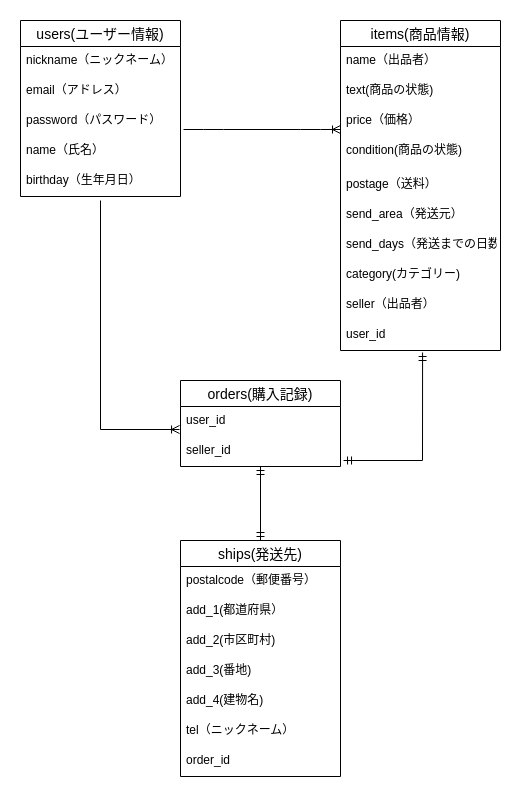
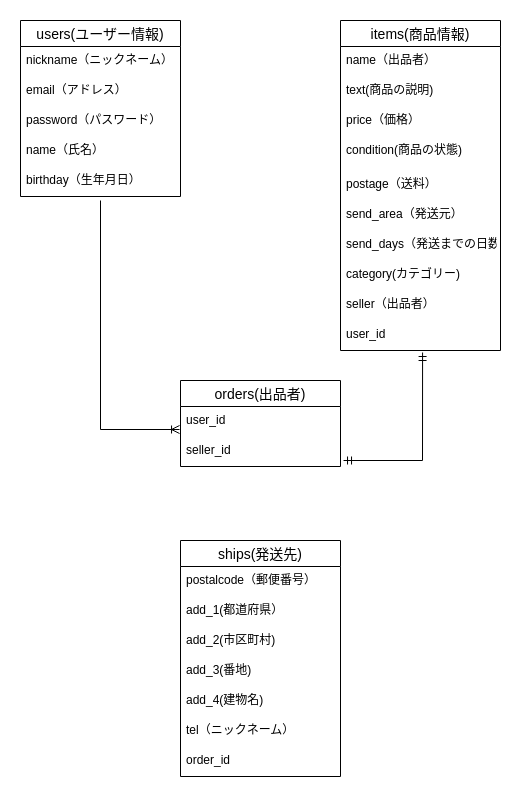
- <mxCell id="10" value="text(商品の状態)" style="text;strokeColor=none;fillColor=none;spacingLeft=4;spacingRight=4;overflow=hidden;rotatable=0;points=[[0,0.5],[1,0.5]];portConstraint=eastwest;fontSize=12;labelBackgroundColor=default;" vertex="1" parent="8"><mxGeometry y="56" width="160" height="30" as="geometry" /></mxCell>
+ <mxCell id="10" value="text(商品の説明)" style="text;strokeColor=none;fillColor=none;spacingLeft=4;spacingRight=4;overflow=hidden;rotatable=0;points=[[0,0.5],[1,0.5]];portConstraint=eastwest;fontSize=12;labelBackgroundColor=default;" vertex="1" parent="8"><mxGeometry y="56" width="160" height="30" as="geometry" /></mxCell>
- <mxCell id="22" value="" style="edgeStyle=entityRelationEdgeStyle;fontSize=12;html=1;endArrow=ERoneToMany;entryX=0;entryY=0.767;entryDx=0;entryDy=0;entryPerimeter=0;exitX=1.019;exitY=0.767;exitDx=0;exitDy=0;exitPerimeter=0;" edge="1" parent="1" source="5" target="11"><mxGeometry width="100" height="100" relative="1" as="geometry"><mxPoint x="220" y="310" as="sourcePoint" /><mxPoint x="320" y="210" as="targetPoint" /></mxGeometry></mxCell>
- <mxCell id="19" value="orders(購入記録)" style="swimlane;fontStyle=0;childLayout=stackLayout;horizontal=1;startSize=26;horizontalStack=0;resizeParent=1;resizeParentMax=0;resizeLast=0;collapsible=1;marginBottom=0;align=center;fontSize=14;labelBackgroundColor=default;" vertex="1" parent="1"><mxGeometry x="180" y="380" width="160" height="86" as="geometry" /></mxCell>
+ <mxCell id="19" value="orders(出品者)" style="swimlane;fontStyle=0;childLayout=stackLayout;horizontal=1;startSize=26;horizontalStack=0;resizeParent=1;resizeParentMax=0;resizeLast=0;collapsible=1;marginBottom=0;align=center;fontSize=14;labelBackgroundColor=default;" vertex="1" parent="1"><mxGeometry x="180" y="380" width="160" height="86" as="geometry" /></mxCell>
- <mxCell id="32" value="" style="fontSize=12;html=1;endArrow=ERmandOne;startArrow=ERmandOne;rounded=0;exitX=0.5;exitY=0;exitDx=0;exitDy=0;" edge="1" parent="1" source="24" target="21"><mxGeometry width="100" height="100" relative="1" as="geometry"><mxPoint x="250" y="500" as="sourcePoint" /><mxPoint x="270" y="450" as="targetPoint" /></mxGeometry></mxCell>
